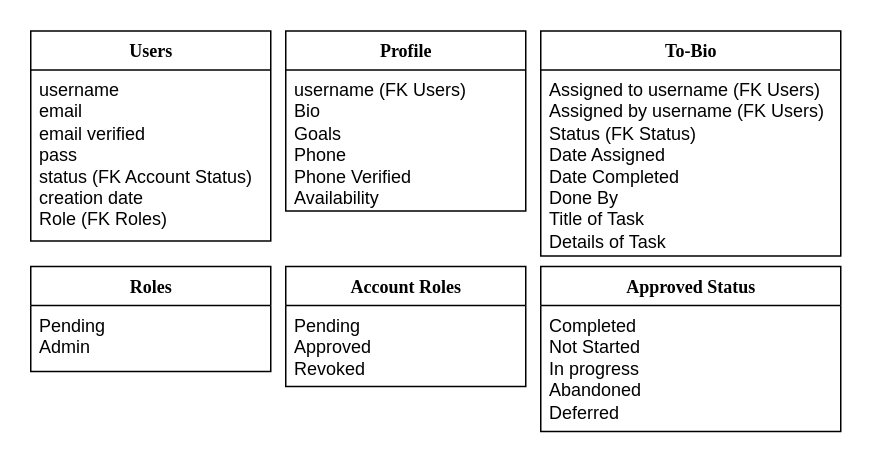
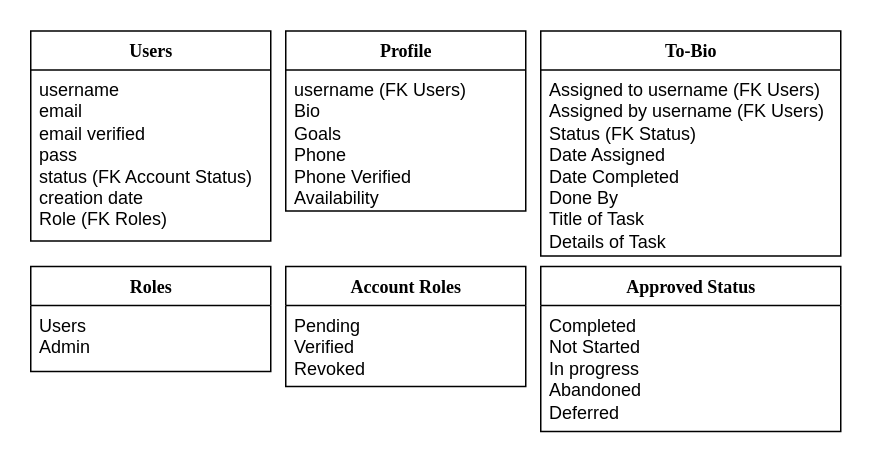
- <mxCell id="11" value="Pending&lt;div&gt;Admin&lt;/div&gt;" style="text;html=1;strokeColor=none;fillColor=none;align=left;verticalAlign=top;spacingLeft=4;spacingRight=4;whiteSpace=wrap;overflow=hidden;rotatable=0;points=[[0,0.5],[1,0.5]];portConstraint=eastwest;" vertex="1" parent="10"><mxGeometry y="26" width="160" height="44" as="geometry" /></mxCell>
+ <mxCell id="11" value="Users&lt;div&gt;Admin&lt;/div&gt;" style="text;html=1;strokeColor=none;fillColor=none;align=left;verticalAlign=top;spacingLeft=4;spacingRight=4;whiteSpace=wrap;overflow=hidden;rotatable=0;points=[[0,0.5],[1,0.5]];portConstraint=eastwest;" vertex="1" parent="10"><mxGeometry y="26" width="160" height="44" as="geometry" /></mxCell>
- <mxCell id="13" value="Pending&lt;div&gt;Approved&lt;/div&gt;&lt;div&gt;Revoked&lt;/div&gt;" style="text;html=1;strokeColor=none;fillColor=none;align=left;verticalAlign=top;spacingLeft=4;spacingRight=4;whiteSpace=wrap;overflow=hidden;rotatable=0;points=[[0,0.5],[1,0.5]];portConstraint=eastwest;" vertex="1" parent="12"><mxGeometry y="26" width="160" height="54" as="geometry" /></mxCell>
+ <mxCell id="13" value="Pending&lt;div&gt;Verified&lt;/div&gt;&lt;div&gt;Revoked&lt;/div&gt;" style="text;html=1;strokeColor=none;fillColor=none;align=left;verticalAlign=top;spacingLeft=4;spacingRight=4;whiteSpace=wrap;overflow=hidden;rotatable=0;points=[[0,0.5],[1,0.5]];portConstraint=eastwest;" vertex="1" parent="12"><mxGeometry y="26" width="160" height="54" as="geometry" /></mxCell>
